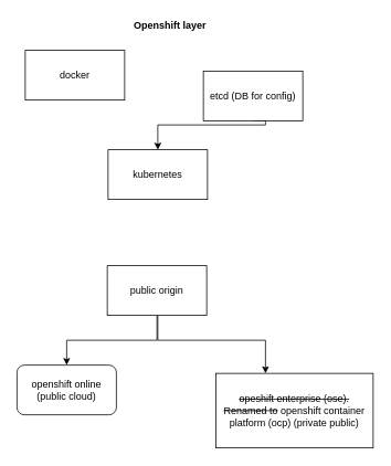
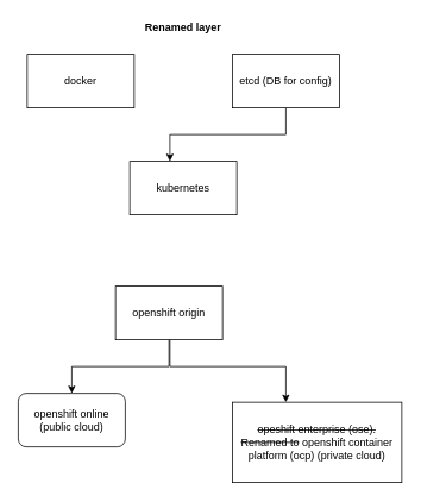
- <mxCell id="11" value="Openshift layer" style="text;html=1;strokeColor=none;fillColor=none;align=center;verticalAlign=middle;whiteSpace=wrap;rounded=0;fontStyle=1" parent="1" vertex="1"><mxGeometry x="100" y="20" width="210" height="20" as="geometry" /></mxCell>
+ <mxCell id="11" value="Renamed layer" style="text;html=1;strokeColor=none;fillColor=none;align=center;verticalAlign=middle;whiteSpace=wrap;rounded=0;fontStyle=1" parent="1" vertex="1"><mxGeometry x="100" y="20" width="210" height="20" as="geometry" /></mxCell>
- <mxCell id="10" value="etcd (DB for config)" style="rounded=0;whiteSpace=wrap;html=1;" parent="1" vertex="1"><mxGeometry x="245" y="85" width="120" height="60" as="geometry" /></mxCell>
+ <mxCell id="10" value="etcd (DB for config)" style="rounded=0;whiteSpace=wrap;html=1;" parent="1" vertex="1"><mxGeometry x="260" y="60" width="120" height="60" as="geometry" /></mxCell>
- <mxCell id="3" value="kubernetes" style="rounded=0;whiteSpace=wrap;html=1;" parent="1" vertex="1"><mxGeometry x="130" y="180" width="120" height="60" as="geometry" /></mxCell>
+ <mxCell id="3" value="kubernetes" style="rounded=0;whiteSpace=wrap;html=1;" parent="1" vertex="1"><mxGeometry x="145" y="180" width="120" height="60" as="geometry" /></mxCell>
- <mxCell id="6" value="public origin" style="rounded=0;whiteSpace=wrap;html=1;" parent="1" vertex="1"><mxGeometry x="129" y="320" width="120" height="60" as="geometry" /></mxCell>
+ <mxCell id="6" value="openshift origin" style="rounded=0;whiteSpace=wrap;html=1;" parent="1" vertex="1"><mxGeometry x="129" y="320" width="120" height="60" as="geometry" /></mxCell>
- <mxCell id="7" value="&lt;strike&gt;opeshift enterprise (ose).&lt;br&gt;Renamed to&lt;/strike&gt; openshift container platform (ocp) (private public)" style="rounded=0;whiteSpace=wrap;html=1;" parent="1" vertex="1"><mxGeometry x="260" y="450" width="190" height="90" as="geometry" /></mxCell>
+ <mxCell id="7" value="&lt;strike&gt;opeshift enterprise (ose).&lt;br&gt;Renamed to&lt;/strike&gt; openshift container platform (ocp) (private cloud)" style="rounded=0;whiteSpace=wrap;html=1;" parent="1" vertex="1"><mxGeometry x="260" y="450" width="190" height="90" as="geometry" /></mxCell>
